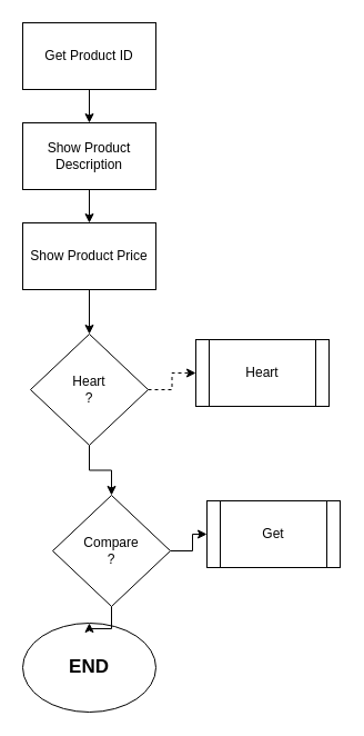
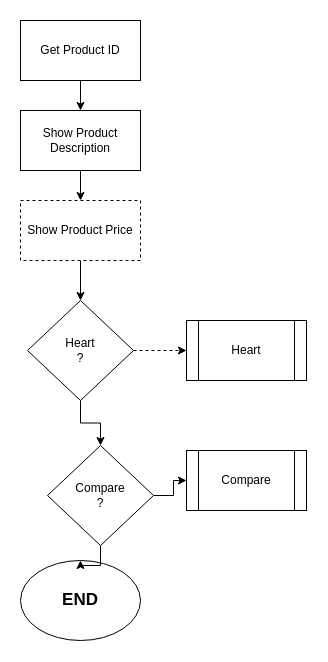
- <mxCell id="7" value="Show Product Price" style="rounded=0;whiteSpace=wrap;html=1;" vertex="1" parent="1"><mxGeometry x="20" y="200" width="120" height="60" as="geometry" /></mxCell>
+ <mxCell id="7" value="Show Product Price" style="rounded=0;whiteSpace=wrap;html=1;dashed=1;" vertex="1" parent="1"><mxGeometry x="20" y="200" width="120" height="60" as="geometry" /></mxCell>
- <mxCell id="12" value="Heart" style="shape=process;whiteSpace=wrap;html=1;backgroundOutline=1;" vertex="1" parent="1"><mxGeometry x="176" y="305" width="120" height="60" as="geometry" /></mxCell>
+ <mxCell id="12" value="Heart" style="shape=process;whiteSpace=wrap;html=1;backgroundOutline=1;" vertex="1" parent="1"><mxGeometry x="186" y="320" width="120" height="60" as="geometry" /></mxCell>
- <mxCell id="16" value="Get" style="shape=process;whiteSpace=wrap;html=1;backgroundOutline=1;" vertex="1" parent="1"><mxGeometry x="186" y="450" width="120" height="60" as="geometry" /></mxCell>
+ <mxCell id="16" value="Compare" style="shape=process;whiteSpace=wrap;html=1;backgroundOutline=1;" vertex="1" parent="1"><mxGeometry x="186" y="450" width="120" height="60" as="geometry" /></mxCell>
